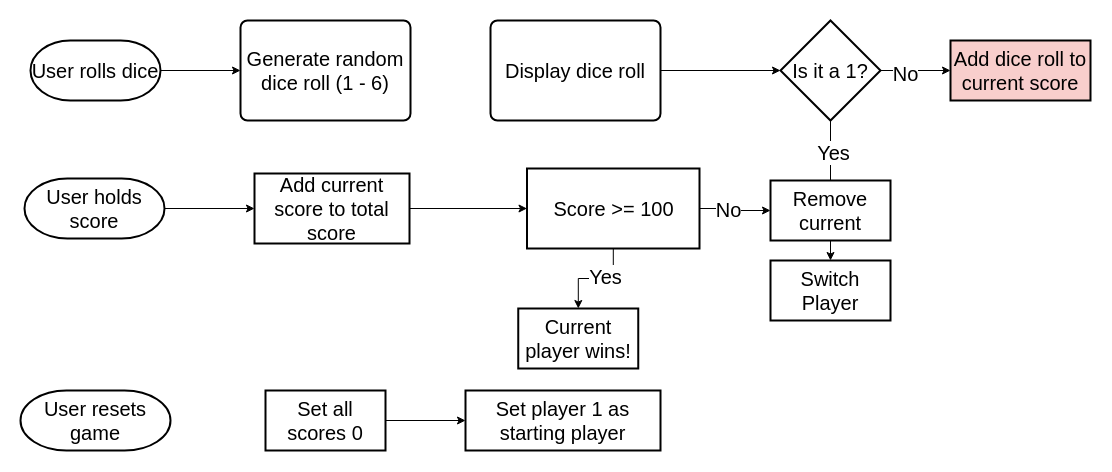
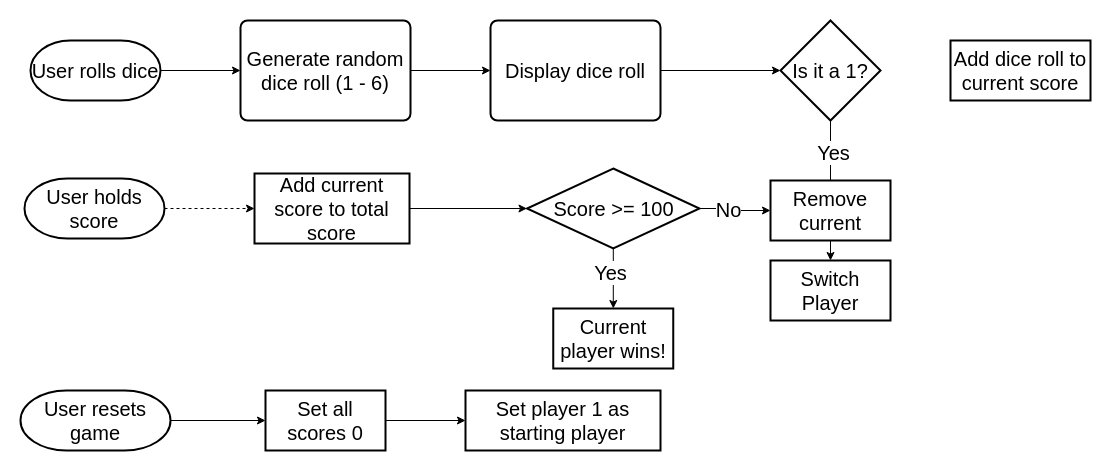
+ <mxCell id="8" style="edgeStyle=orthogonalEdgeStyle;rounded=0;orthogonalLoop=1;jettySize=auto;html=1;entryX=0;entryY=0.5;entryDx=0;entryDy=0;fontSize=20;" parent="1" source="9" target="11" edge="1"><mxGeometry relative="1" as="geometry" /></mxCell>
- <mxCell id="12" value="" style="edgeStyle=orthogonalEdgeStyle;rounded=0;orthogonalLoop=1;jettySize=auto;html=1;fontSize=20;" parent="1" source="16" target="17" edge="1"><mxGeometry relative="1" as="geometry" /></mxCell>
- <mxCell id="13" value="No" style="edgeLabel;html=1;align=center;verticalAlign=middle;resizable=0;points=[];fontSize=20;" parent="12" vertex="1" connectable="0"><mxGeometry x="-0.314" y="-2" relative="1" as="geometry"><mxPoint as="offset" /></mxGeometry></mxCell>
- <mxCell id="17" value="Add dice roll to current score" style="whiteSpace=wrap;html=1;fontSize=20;strokeWidth=2;fillColor=#f8cecc;" parent="1" vertex="1"><mxGeometry x="950" y="40" width="140" height="60" as="geometry" /></mxCell>
+ <mxCell id="17" value="Add dice roll to current score" style="whiteSpace=wrap;html=1;fontSize=20;strokeWidth=2;" parent="1" vertex="1"><mxGeometry x="950" y="40" width="140" height="60" as="geometry" /></mxCell>
- <mxCell id="4" value="" style="edgeStyle=orthogonalEdgeStyle;rounded=0;orthogonalLoop=1;jettySize=auto;html=1;fontSize=20;" parent="1" source="5" target="21" edge="1"><mxGeometry relative="1" as="geometry" /></mxCell>
+ <mxCell id="4" value="" style="edgeStyle=orthogonalEdgeStyle;rounded=0;orthogonalLoop=1;jettySize=auto;html=1;fontSize=20;dashed=1;" parent="1" source="5" target="21" edge="1"><mxGeometry relative="1" as="geometry" /></mxCell>
- <mxCell id="26" value="Score &amp;gt;= 100" style="whiteSpace=wrap;html=1;fontSize=20;strokeWidth=2;rounded=0;" parent="1" vertex="1"><mxGeometry x="526.5" y="168" width="172.5" height="80" as="geometry" /></mxCell>
+ <mxCell id="26" value="Score &amp;gt;= 100" style="rhombus;whiteSpace=wrap;html=1;fontSize=20;strokeWidth=2;" parent="1" vertex="1"><mxGeometry x="526.5" y="168" width="172.5" height="80" as="geometry" /></mxCell>
- <mxCell id="27" value="Current player wins!" style="whiteSpace=wrap;html=1;fontSize=20;strokeWidth=2;" parent="1" vertex="1"><mxGeometry x="517.75" y="308" width="120" height="60" as="geometry" /></mxCell>
+ <mxCell id="27" value="Current player wins!" style="whiteSpace=wrap;html=1;fontSize=20;strokeWidth=2;" parent="1" vertex="1"><mxGeometry x="552.75" y="308" width="120" height="60" as="geometry" /></mxCell>
+ <mxCell id="6" value="" style="edgeStyle=orthogonalEdgeStyle;rounded=0;orthogonalLoop=1;jettySize=auto;html=1;fontSize=20;" parent="1" source="7" target="29" edge="1"><mxGeometry relative="1" as="geometry" /></mxCell>
